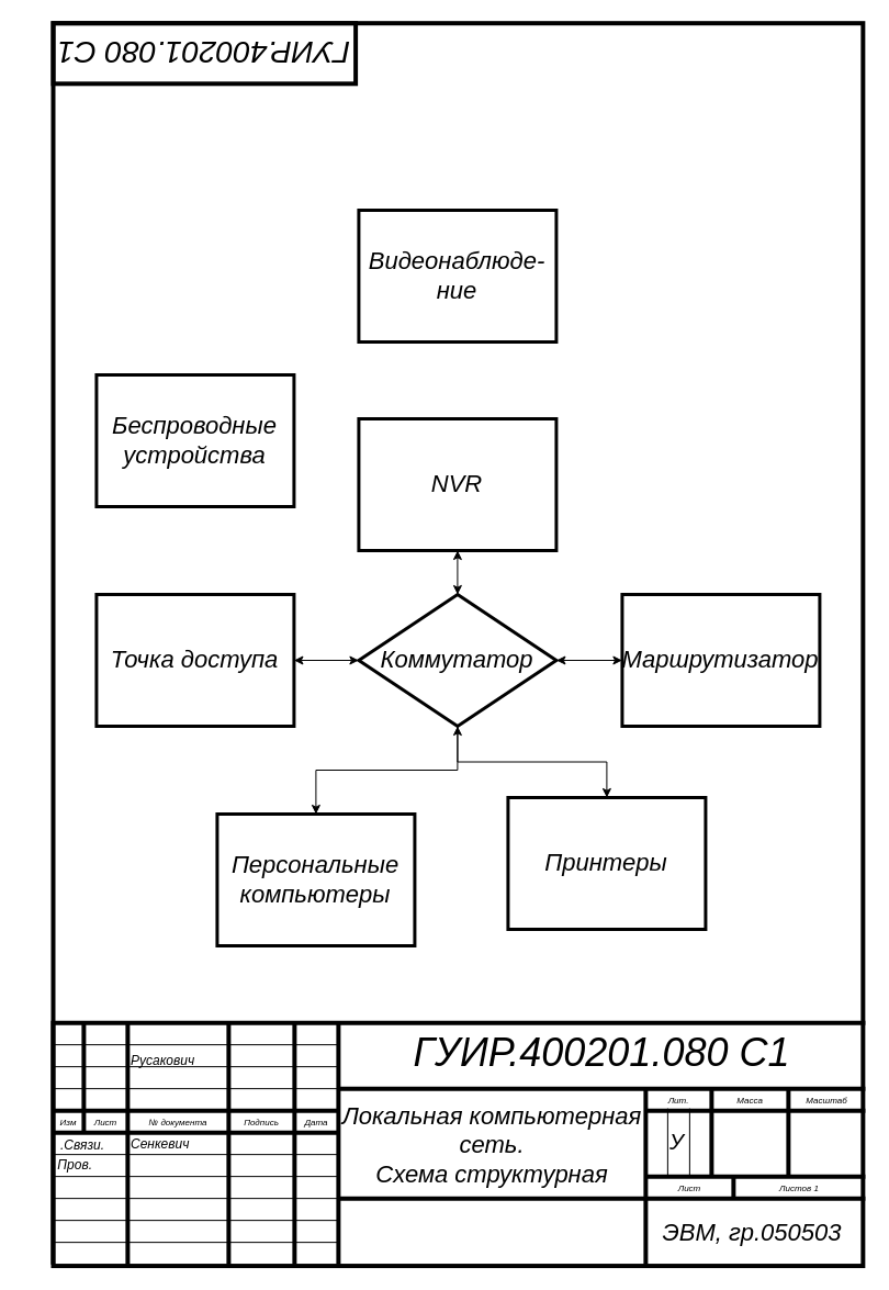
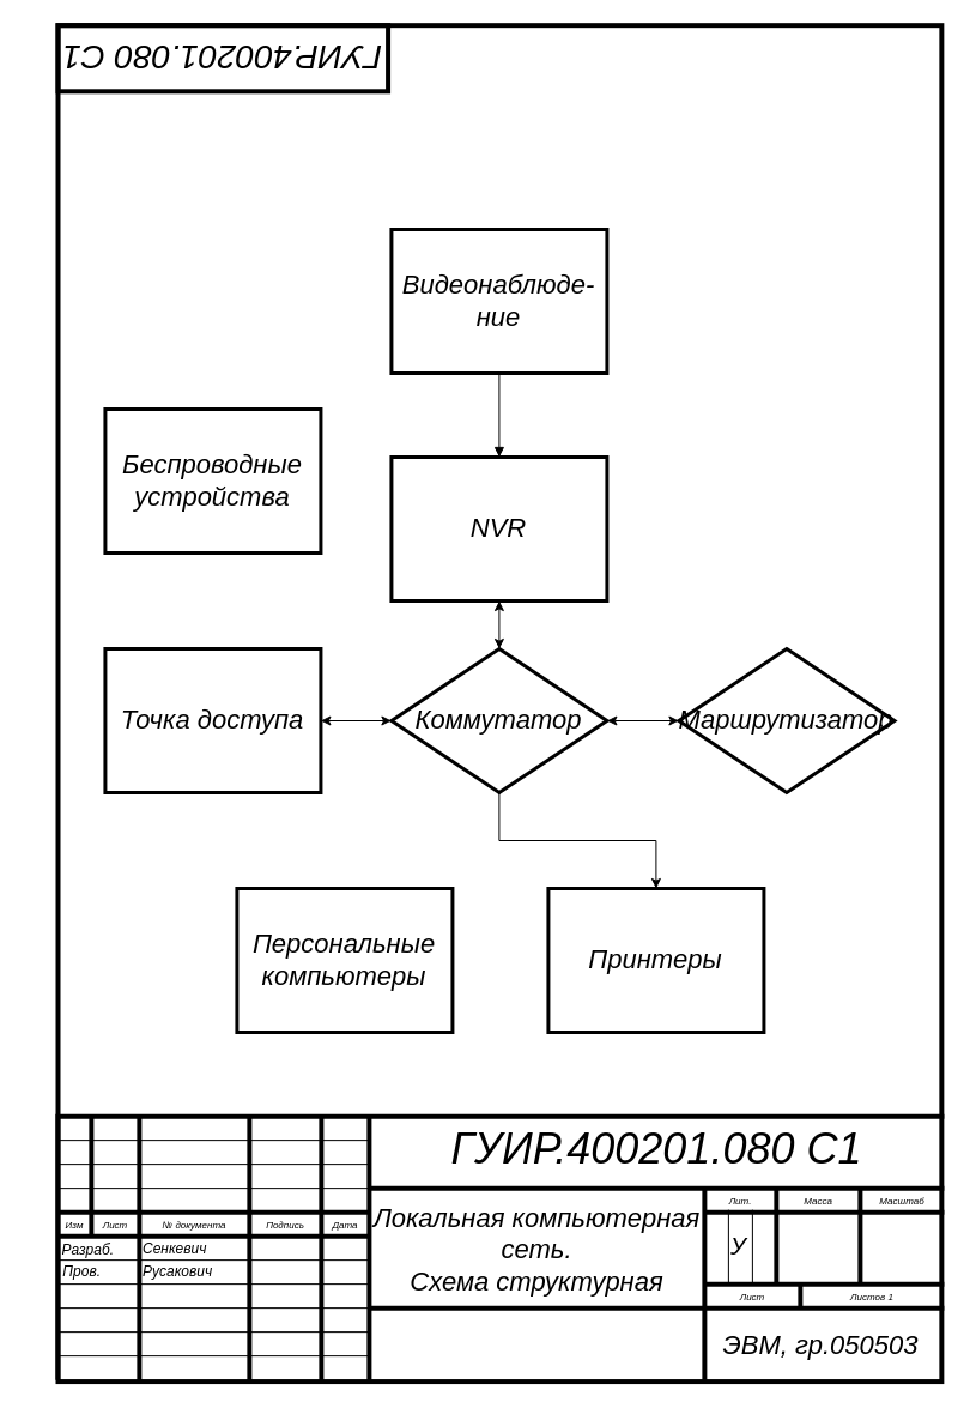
+ <mxCell id="12" style="edgeStyle=orthogonalEdgeStyle;rounded=0;orthogonalLoop=1;jettySize=auto;html=1;entryX=0.5;entryY=1;entryDx=0;entryDy=0;startArrow=block;startFill=1;endArrow=none;endFill=0;" edge="1" parent="1" source="13" target="8"><mxGeometry relative="1" as="geometry" /></mxCell>
- <mxCell id="5" value="&lt;span style=&quot;font-size: 22px;&quot;&gt;Маршрутизатор&lt;/span&gt;" style="rounded=0;whiteSpace=wrap;html=1;fontSize=22;strokeWidth=3;align=center;fontFamily=Arial;fontStyle=2" vertex="1" parent="1"><mxGeometry x="566.42" y="541" width="180" height="120" as="geometry" /></mxCell>
+ <mxCell id="5" value="&lt;span style=&quot;font-size: 22px;&quot;&gt;Маршрутизатор&lt;/span&gt;" style="rhombus;whiteSpace=wrap;html=1;fontSize=22;strokeWidth=3;align=center;fontFamily=Arial;fontStyle=2;" vertex="1" parent="1"><mxGeometry x="566.42" y="541" width="180" height="120" as="geometry" /></mxCell>
- <mxCell id="16" style="edgeStyle=orthogonalEdgeStyle;rounded=0;orthogonalLoop=1;jettySize=auto;html=1;entryX=0.5;entryY=1;entryDx=0;entryDy=0;startArrow=classic;startFill=1;" edge="1" parent="1" source="17" target="10"><mxGeometry relative="1" as="geometry" /></mxCell>
- <mxCell id="15" value="&lt;span style=&quot;font-size: 22px;&quot;&gt;Принтеры&lt;/span&gt;" style="rounded=0;whiteSpace=wrap;html=1;fontSize=22;strokeWidth=3;align=center;fontFamily=Arial;fontStyle=2" vertex="1" parent="1"><mxGeometry x="462.42" y="726" width="180" height="120" as="geometry" /></mxCell>
+ <mxCell id="15" value="&lt;span style=&quot;font-size: 22px;&quot;&gt;Принтеры&lt;/span&gt;" style="rounded=0;whiteSpace=wrap;html=1;fontSize=22;strokeWidth=3;align=center;fontFamily=Arial;fontStyle=2" vertex="1" parent="1"><mxGeometry x="457.42" y="741" width="180" height="120" as="geometry" /></mxCell>
- <mxCell id="60" value="Русакович" style="verticalAlign=middle;align=left;vsdxID=237;fillColor=none;gradientColor=none;shape=stencil(nZBLDoAgDERP0z3SIyjew0SURgSD+Lu9kMZoXLhwN9O+tukAlrNpJg1SzDH4QW/URgNYgZTkjA4UkwJUgGXng+6DX1zLfmoymdXo17xh5zmRJ6Q42BWCfc2oJfdAr+Yv+AP9Cb7OJ3H/2JG1HNGz/84klThPVCc=);strokeColor=none;spacingTop=-1;spacingBottom=-1;spacingLeft=-1;spacingRight=-1;labelBackgroundColor=none;rounded=0;html=1;whiteSpace=wrap;fontFamily=Arial;fontStyle=2" parent="18" vertex="1"><mxGeometry x="117.88" y="958.13" width="90" height="16" as="geometry" /></mxCell>
+ <mxCell id="60" value="Русакович" style="verticalAlign=middle;align=left;vsdxID=237;fillColor=none;gradientColor=none;shape=stencil(nZBLDoAgDERP0z3SIyjew0SURgSD+Lu9kMZoXLhwN9O+tukAlrNpJg1SzDH4QW/URgNYgZTkjA4UkwJUgGXng+6DX1zLfmoymdXo17xh5zmRJ6Q42BWCfc2oJfdAr+Yv+AP9Cb7OJ3H/2JG1HNGz/84klThPVCc=);strokeColor=none;spacingTop=-1;spacingBottom=-1;spacingLeft=-1;spacingRight=-1;labelBackgroundColor=none;rounded=0;html=1;whiteSpace=wrap;fontFamily=Arial;fontStyle=2" parent="18" vertex="1"><mxGeometry x="117.88" y="1053.13" width="90" height="16" as="geometry" /></mxCell>
- <mxCell id="55" value="&lt;p style=&quot;margin-left: 0 ; margin-right: 0 ; margin-top: 0px ; margin-bottom: 0px ; text-indent: 0 ; direction: rtl&quot;&gt;&lt;font style=&quot;font-size: 12px; direction: ltr; letter-spacing: 0px; line-height: 120%; opacity: 1;&quot;&gt;&lt;span&gt;.Связи.&lt;br&gt;&lt;/span&gt;&lt;/font&gt;&lt;/p&gt;" style="verticalAlign=middle;align=right;vsdxID=39;fillColor=none;gradientColor=none;shape=stencil(nZBLDoAgDERP0z3SIyjew0SURgSD+Lu9kMZoXLhwN9O+tukAlrNpJg1SzDH4QW/URgNYgZTkjA4UkwJUgGXng+6DX1zLfmoymdXo17xh5zmRJ6Q42BWCfc2oJfdAr+Yv+AP9Cb7OJ3H/2JG1HNGz/84klThPVCc=);strokeColor=none;strokeWidth=4;spacingTop=-1;spacingBottom=-1;spacingLeft=-1;spacingRight=-1;labelBackgroundColor=none;rounded=0;html=1;whiteSpace=wrap;fontFamily=Arial;fontStyle=2" parent="18" vertex="1"><mxGeometry x="27.88" y="1035.13" width="68" height="16" as="geometry" /></mxCell>
+ <mxCell id="55" value="&lt;p style=&quot;margin-left: 0 ; margin-right: 0 ; margin-top: 0px ; margin-bottom: 0px ; text-indent: 0 ; direction: rtl&quot;&gt;&lt;font style=&quot;font-size: 12px; direction: ltr; letter-spacing: 0px; line-height: 120%; opacity: 1;&quot;&gt;&lt;span&gt;.Разраб.&lt;br&gt;&lt;/span&gt;&lt;/font&gt;&lt;/p&gt;" style="verticalAlign=middle;align=right;vsdxID=39;fillColor=none;gradientColor=none;shape=stencil(nZBLDoAgDERP0z3SIyjew0SURgSD+Lu9kMZoXLhwN9O+tukAlrNpJg1SzDH4QW/URgNYgZTkjA4UkwJUgGXng+6DX1zLfmoymdXo17xh5zmRJ6Q42BWCfc2oJfdAr+Yv+AP9Cb7OJ3H/2JG1HNGz/84klThPVCc=);strokeColor=none;strokeWidth=4;spacingTop=-1;spacingBottom=-1;spacingLeft=-1;spacingRight=-1;labelBackgroundColor=none;rounded=0;html=1;whiteSpace=wrap;fontFamily=Arial;fontStyle=2" parent="18" vertex="1"><mxGeometry x="27.88" y="1035.13" width="68" height="16" as="geometry" /></mxCell>
